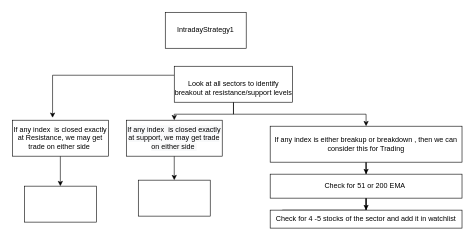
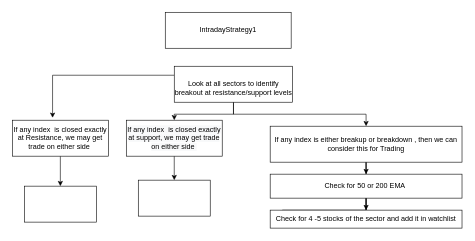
- <mxCell id="2" value="IntradayStrategy1" style="rounded=0;whiteSpace=wrap;html=1;" vertex="1" parent="1"><mxGeometry x="275" y="20" width="135" height="60" as="geometry" /></mxCell>
+ <mxCell id="2" value="IntradayStrategy1" style="rounded=0;whiteSpace=wrap;html=1;" vertex="1" parent="1"><mxGeometry x="275" y="20" width="210" height="60" as="geometry" /></mxCell>
- <mxCell id="15" value="Check for 51 or 200 EMA&amp;nbsp;" style="whiteSpace=wrap;html=1;rounded=0;" vertex="1" parent="1"><mxGeometry x="450" y="290" width="320" height="40" as="geometry" /></mxCell>
+ <mxCell id="15" value="Check for 50 or 200 EMA&amp;nbsp;" style="whiteSpace=wrap;html=1;rounded=0;" vertex="1" parent="1"><mxGeometry x="450" y="290" width="320" height="40" as="geometry" /></mxCell>
